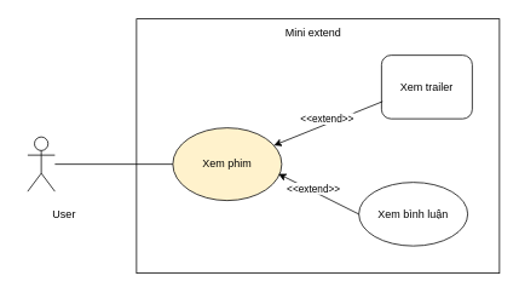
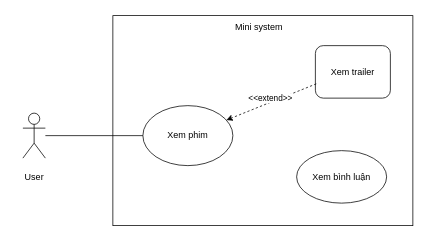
- <mxCell id="14" value="Mini extend" style="text;html=1;align=center;verticalAlign=middle;whiteSpace=wrap;rounded=0;" vertex="1" parent="1"><mxGeometry x="300" y="20" width="90" height="30" as="geometry" /></mxCell>
+ <mxCell id="14" value="Mini system" style="text;html=1;align=center;verticalAlign=middle;whiteSpace=wrap;rounded=0;" vertex="1" parent="1"><mxGeometry x="300" y="20" width="90" height="30" as="geometry" /></mxCell>
- <mxCell id="9" value="" style="endArrow=classic;html=1;rounded=0;exitX=0.012;exitY=0.728;exitDx=0;exitDy=0;exitPerimeter=0;" parent="1" source="7" target="5" edge="1"><mxGeometry width="50" height="50" relative="1" as="geometry"><mxPoint x="300" y="230" as="sourcePoint" /><mxPoint x="350" y="180" as="targetPoint" /></mxGeometry></mxCell>
+ <mxCell id="9" value="" style="endArrow=classic;html=1;rounded=0;exitX=0.012;exitY=0.728;exitDx=0;exitDy=0;exitPerimeter=0;dashed=1;" parent="1" source="7" target="5" edge="1"><mxGeometry width="50" height="50" relative="1" as="geometry"><mxPoint x="300" y="230" as="sourcePoint" /><mxPoint x="350" y="180" as="targetPoint" /></mxGeometry></mxCell>
- <mxCell id="5" value="Xem phim" style="ellipse;whiteSpace=wrap;html=1;fillColor=#fff2cc;" parent="1" vertex="1"><mxGeometry x="190" y="140" width="120" height="80" as="geometry" /></mxCell>
+ <mxCell id="5" value="Xem phim" style="ellipse;whiteSpace=wrap;html=1;" parent="1" vertex="1"><mxGeometry x="190" y="140" width="120" height="80" as="geometry" /></mxCell>
- <mxCell id="11" value="" style="endArrow=classic;html=1;rounded=0;exitX=0;exitY=0.5;exitDx=0;exitDy=0;entryX=0.97;entryY=0.633;entryDx=0;entryDy=0;entryPerimeter=0;" parent="1" source="8" target="5" edge="1"><mxGeometry width="50" height="50" relative="1" as="geometry"><mxPoint x="300" y="230" as="sourcePoint" /><mxPoint x="350" y="180" as="targetPoint" /></mxGeometry></mxCell>
- <mxCell id="12" value="&amp;lt;&amp;lt;extend&amp;gt;&amp;gt;" style="edgeLabel;html=1;align=center;verticalAlign=middle;resizable=0;points=[];" parent="11" vertex="1" connectable="0"><mxGeometry x="-0.08" relative="1" as="geometry"><mxPoint x="-9" y="-8" as="offset" /></mxGeometry></mxCell>
- <mxCell id="13" value="User" style="text;html=1;align=center;verticalAlign=middle;resizable=0;points=[];autosize=1;strokeColor=none;fillColor=none;" vertex="1" parent="1"><mxGeometry x="45" y="220" width="50" height="30" as="geometry" /></mxCell>
+ <mxCell id="13" value="User" style="text;html=1;align=center;verticalAlign=middle;resizable=0;points=[];autosize=1;strokeColor=none;fillColor=none;" vertex="1" parent="1"><mxGeometry x="20" y="220" width="50" height="30" as="geometry" /></mxCell>
